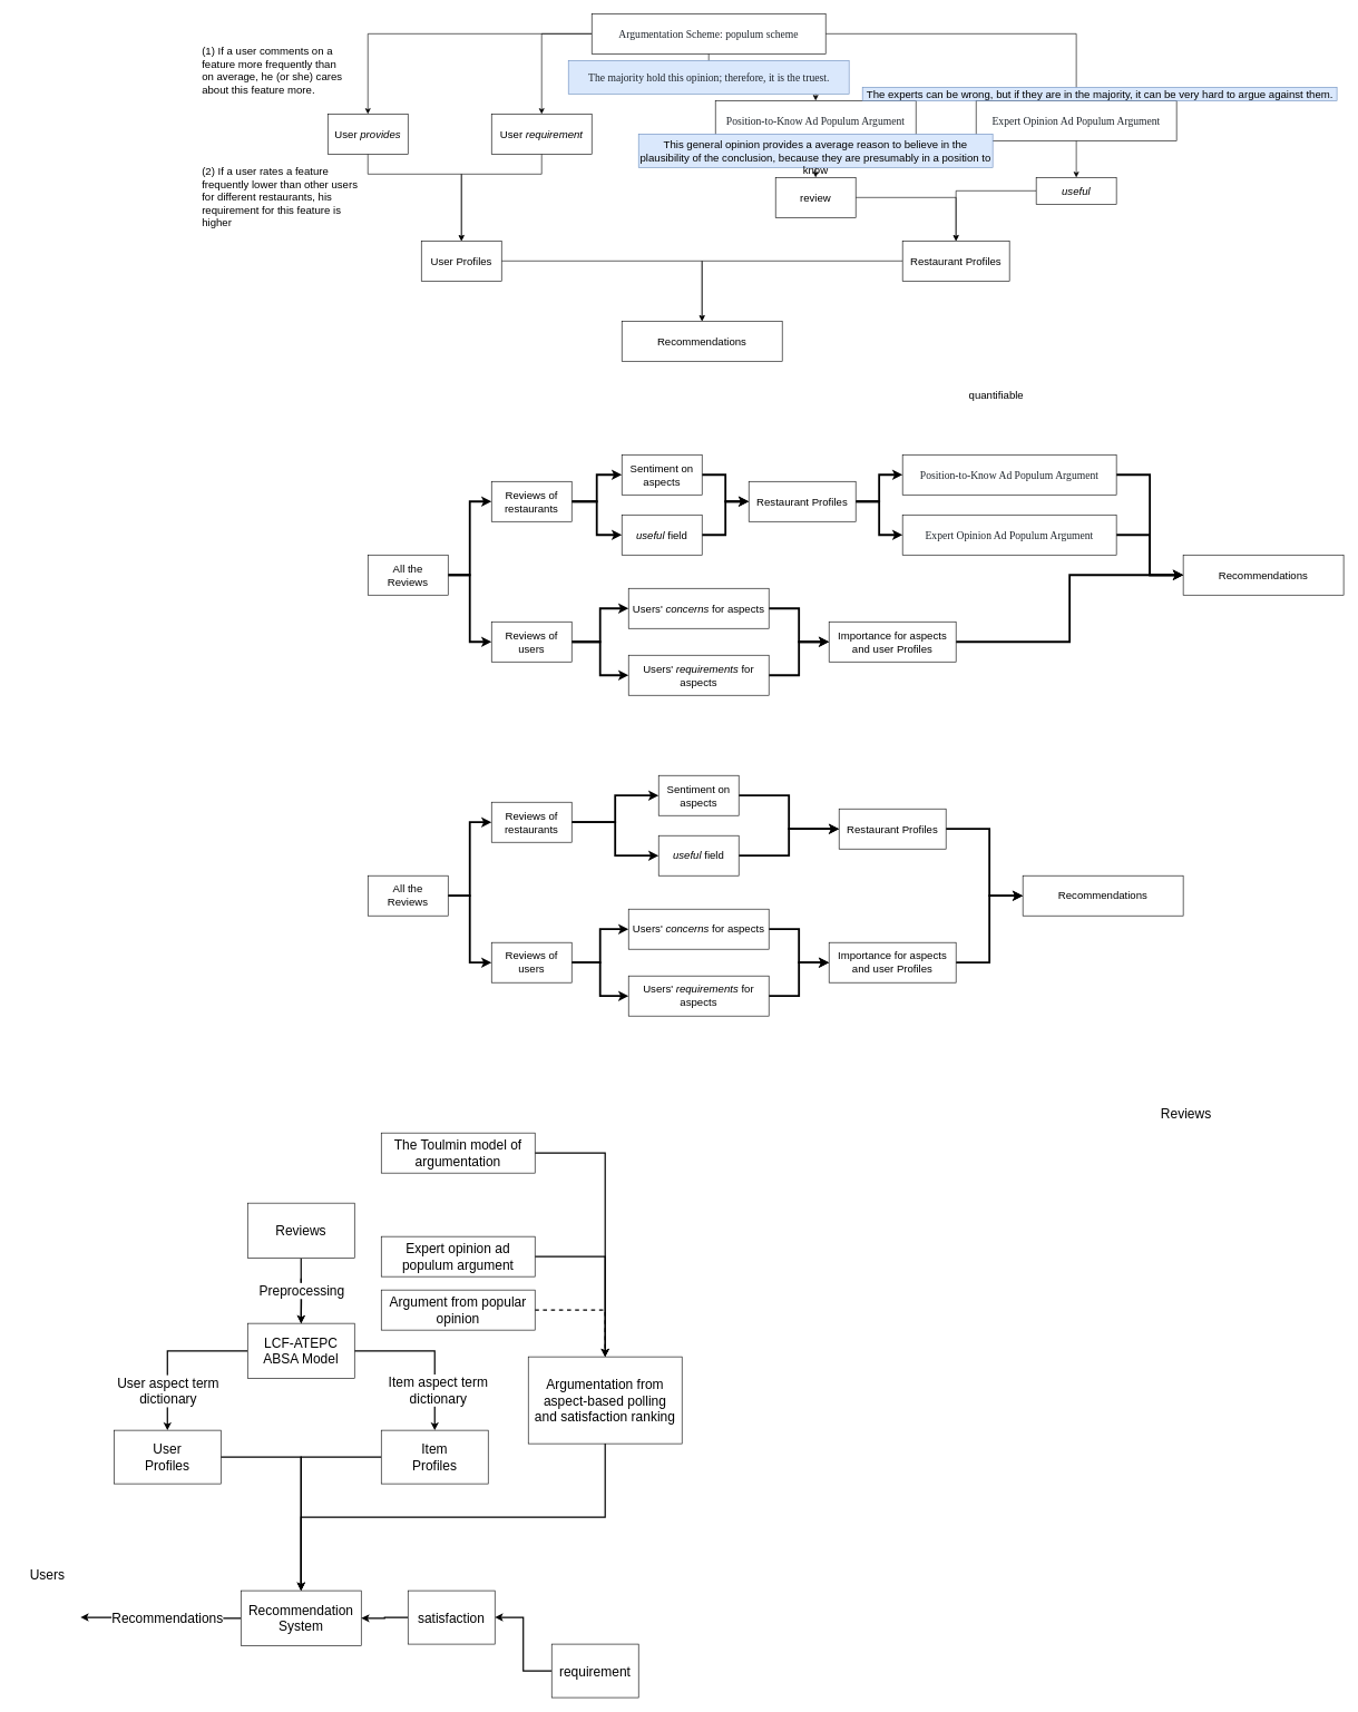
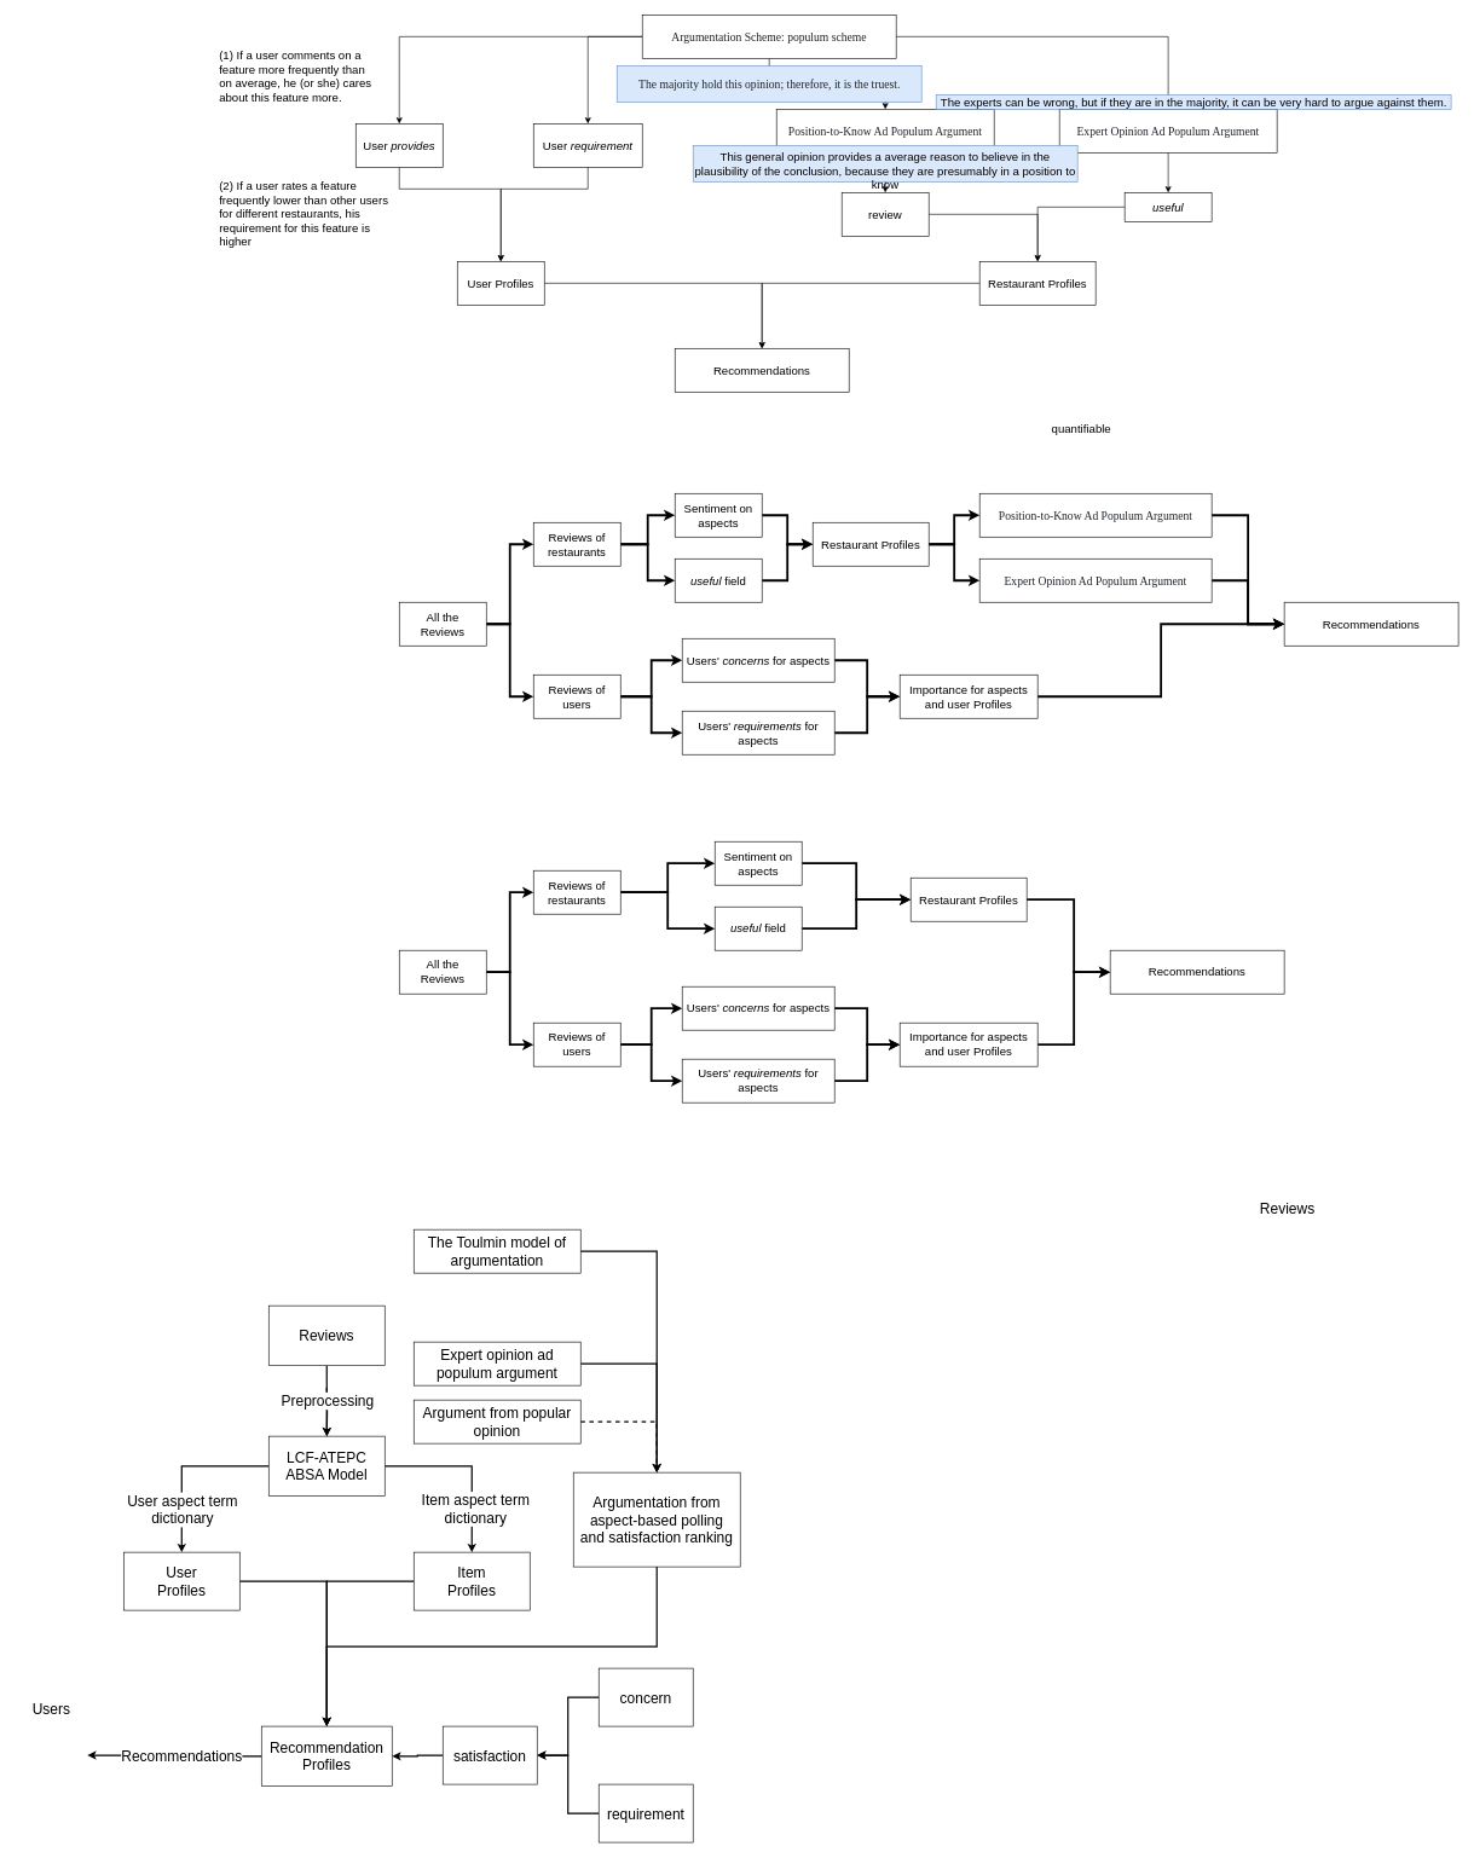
+ <mxCell id="106" value="concern" style="whiteSpace=wrap;html=1;fontSize=20;" parent="1" vertex="1"><mxGeometry x="825" y="2300" width="130" height="80" as="geometry" /></mxCell>
+ <mxCell id="105" value="" style="edgeStyle=orthogonalEdgeStyle;rounded=0;orthogonalLoop=1;jettySize=auto;html=1;strokeWidth=2;" edge="1" parent="1" source="106" target="110"><mxGeometry relative="1" as="geometry" /></mxCell>
- <mxCell id="96" value="Recommendation System" style="whiteSpace=wrap;html=1;fontSize=20;" parent="1" vertex="1"><mxGeometry x="360" y="2380" width="180" height="82.5" as="geometry" /></mxCell>
+ <mxCell id="96" value="Recommendation Profiles" style="whiteSpace=wrap;html=1;fontSize=20;" parent="1" vertex="1"><mxGeometry x="360" y="2380" width="180" height="82.5" as="geometry" /></mxCell>
